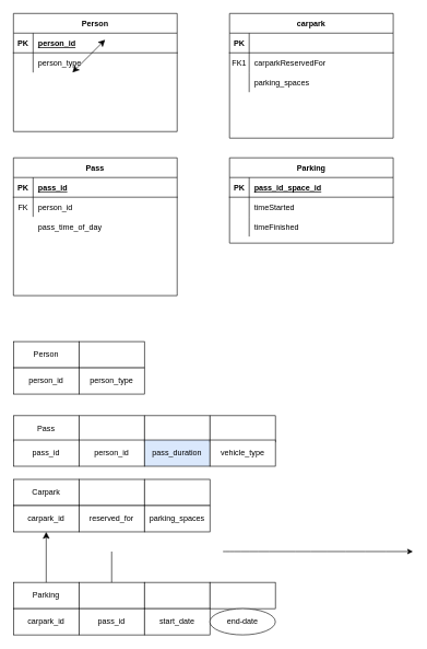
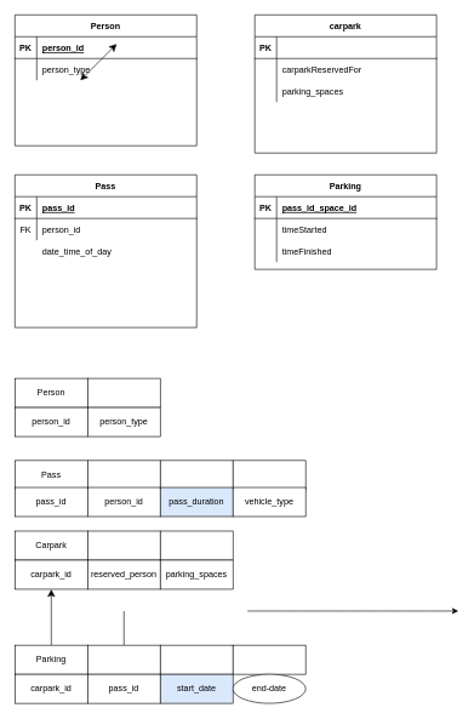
- <mxCell id="31" value="FK1" style="shape=partialRectangle;overflow=hidden;connectable=0;fillColor=none;top=0;left=0;bottom=0;right=0;" vertex="1" parent="30"><mxGeometry width="30" height="30" as="geometry"><mxRectangle width="30" height="30" as="alternateBounds" /></mxGeometry></mxCell>
- <mxCell id="16" value="pass_time_of_day" style="shape=partialRectangle;overflow=hidden;connectable=0;fillColor=none;top=0;left=0;bottom=0;right=0;align=left;spacingLeft=6;" vertex="1" parent="1"><mxGeometry x="50" y="330" width="220" height="30" as="geometry"><mxRectangle width="220" height="30" as="alternateBounds" /></mxGeometry></mxCell>
+ <mxCell id="16" value="date_time_of_day" style="shape=partialRectangle;overflow=hidden;connectable=0;fillColor=none;top=0;left=0;bottom=0;right=0;align=left;spacingLeft=6;" vertex="1" parent="1"><mxGeometry x="50" y="330" width="220" height="30" as="geometry"><mxRectangle width="220" height="30" as="alternateBounds" /></mxGeometry></mxCell>
- <mxCell id="52" value="reserved_for" style="whiteSpace=wrap;html=1;align=center;" vertex="1" parent="1"><mxGeometry x="120" y="770" width="100" height="40" as="geometry" /></mxCell>
+ <mxCell id="52" value="reserved_person" style="whiteSpace=wrap;html=1;align=center;" vertex="1" parent="1"><mxGeometry x="120" y="770" width="100" height="40" as="geometry" /></mxCell>
- <mxCell id="61" value="start_date" style="whiteSpace=wrap;html=1;align=center;" vertex="1" parent="1"><mxGeometry x="220" y="927" width="100" height="40" as="geometry" /></mxCell>
+ <mxCell id="61" value="start_date" style="whiteSpace=wrap;html=1;align=center;fillColor=#dae8fc;" vertex="1" parent="1"><mxGeometry x="220" y="927" width="100" height="40" as="geometry" /></mxCell>
